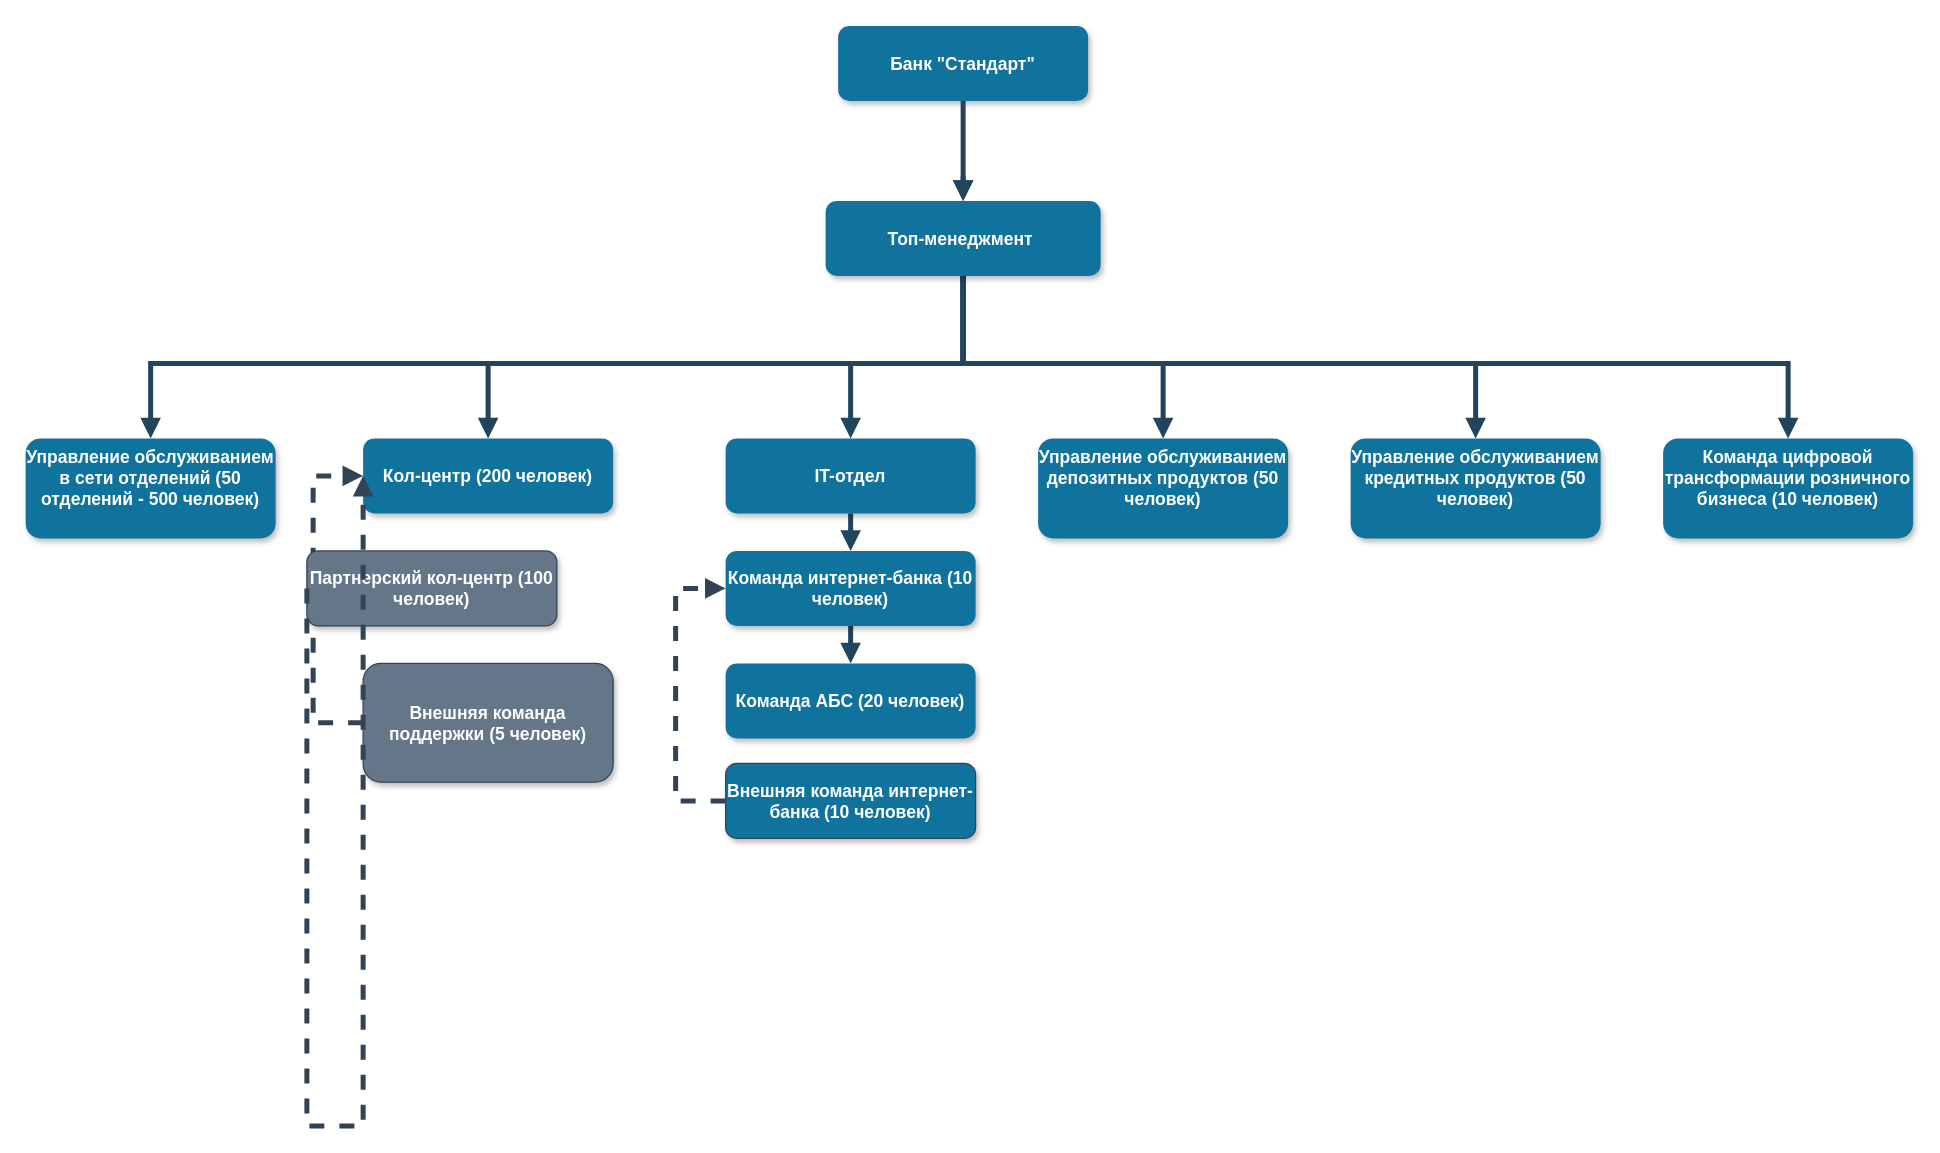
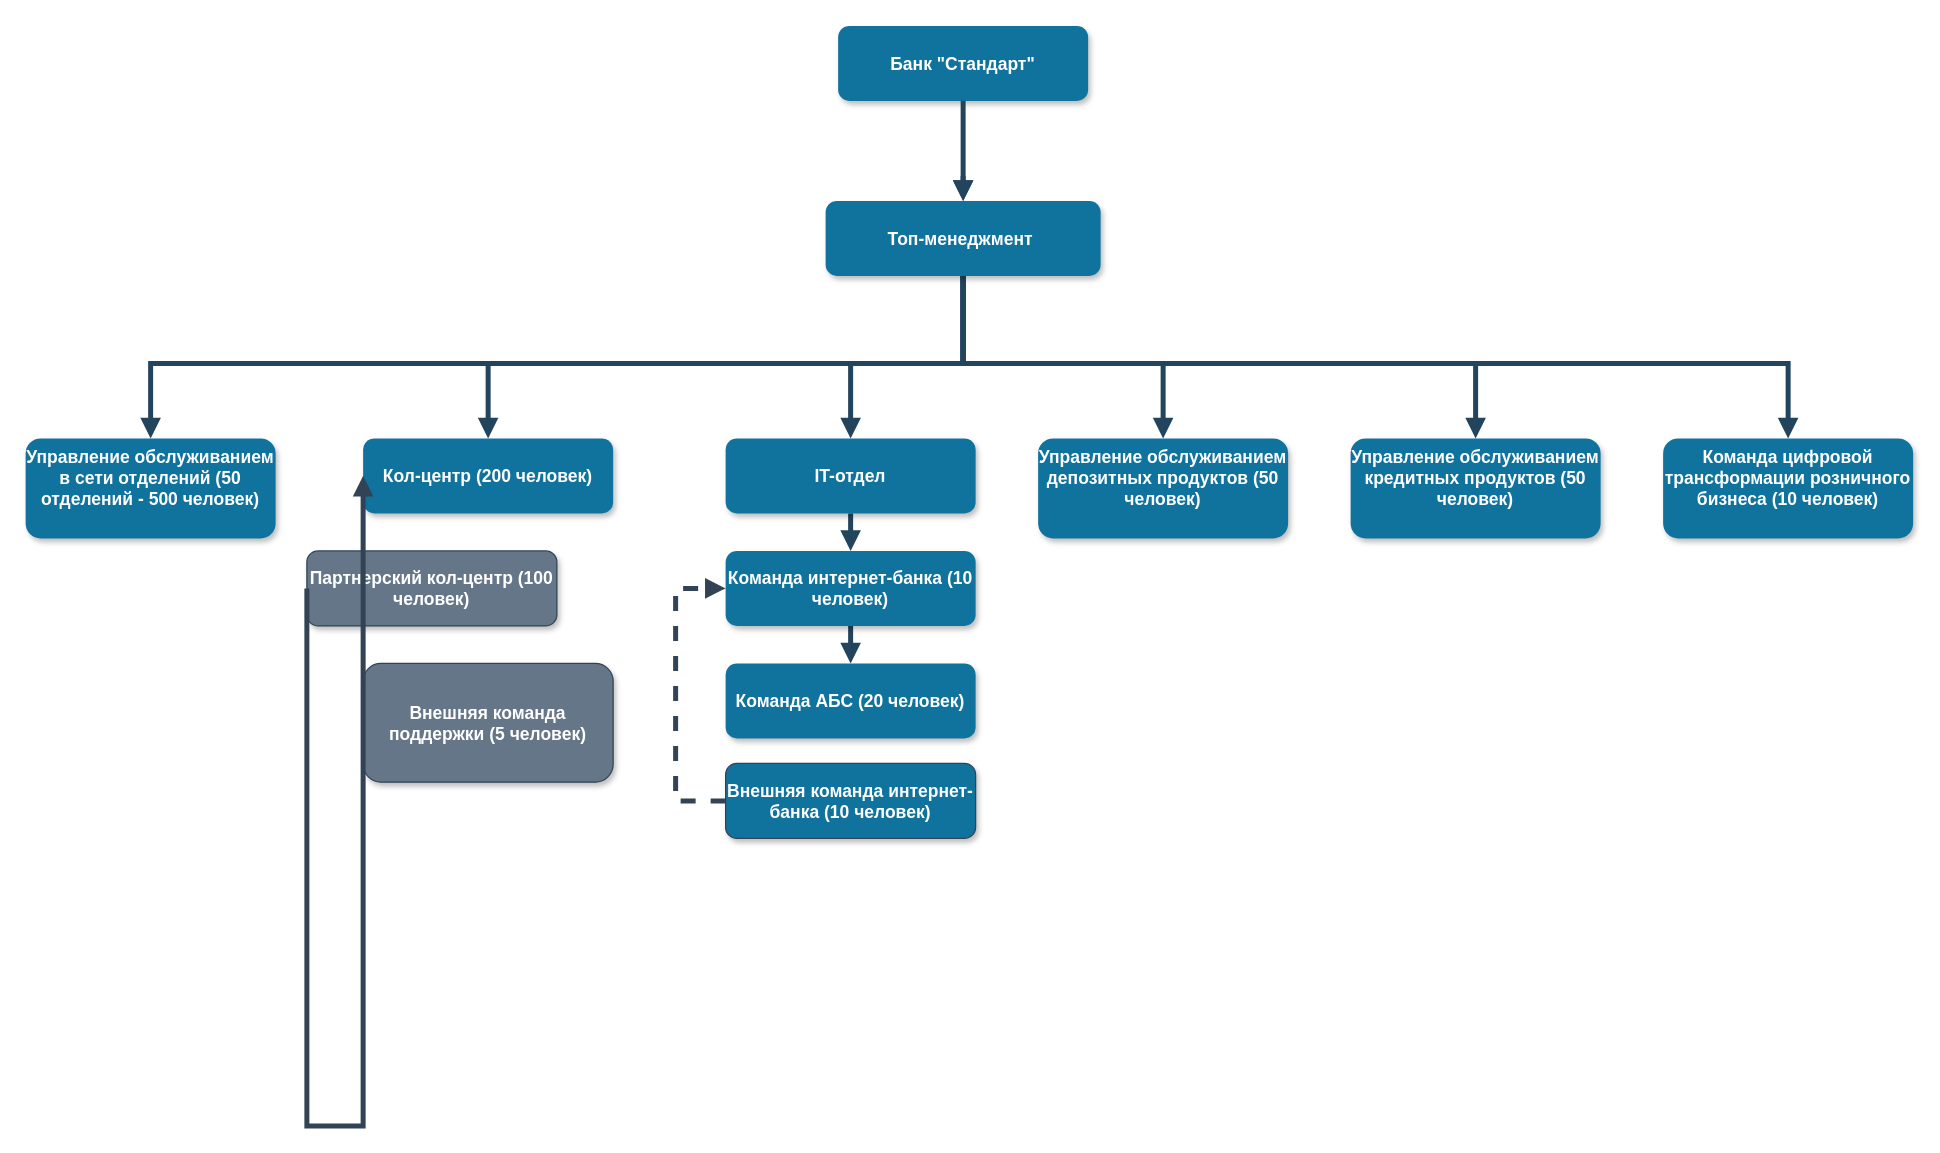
- <mxCell id="23" value="" style="edgeStyle=elbowEdgeStyle;elbow=vertical;strokeWidth=4;endArrow=block;endFill=1;fontStyle=1;dashed=1;strokeColor=#314354;rounded=0;exitX=0;exitY=0.5;exitDx=0;exitDy=0;entryX=0;entryY=0.5;entryDx=0;entryDy=0;fillColor=#647687;" parent="1" source="22" target="13" edge="1"><mxGeometry x="22" y="165.5" width="100" height="100" as="geometry"><mxPoint x="240" y="1130" as="sourcePoint" /><mxPoint x="240" y="720" as="targetPoint" /><Array as="points"><mxPoint x="250" y="650" /></Array></mxGeometry></mxCell>
- <mxCell id="25" value="" style="edgeStyle=elbowEdgeStyle;elbow=vertical;strokeWidth=4;endArrow=block;endFill=1;fontStyle=1;dashed=1;strokeColor=#314354;rounded=0;exitX=0;exitY=0.5;exitDx=0;exitDy=0;entryX=0;entryY=0.5;entryDx=0;entryDy=0;fillColor=#647687;" parent="1" source="24" target="13" edge="1"><mxGeometry x="22" y="165.5" width="100" height="100" as="geometry"><mxPoint x="290" y="1130" as="sourcePoint" /><mxPoint x="290" y="720" as="targetPoint" /><Array as="points"><mxPoint x="250" y="900" /></Array></mxGeometry></mxCell>
+ <mxCell id="25" value="" style="edgeStyle=elbowEdgeStyle;elbow=vertical;strokeWidth=4;endArrow=block;endFill=1;fontStyle=1;dashed=0;strokeColor=#314354;rounded=0;exitX=0;exitY=0.5;exitDx=0;exitDy=0;entryX=0;entryY=0.5;entryDx=0;entryDy=0;fillColor=#647687;" parent="1" source="24" target="13" edge="1"><mxGeometry x="22" y="165.5" width="100" height="100" as="geometry"><mxPoint x="290" y="1130" as="sourcePoint" /><mxPoint x="290" y="720" as="targetPoint" /><Array as="points"><mxPoint x="250" y="900" /></Array></mxGeometry></mxCell>
